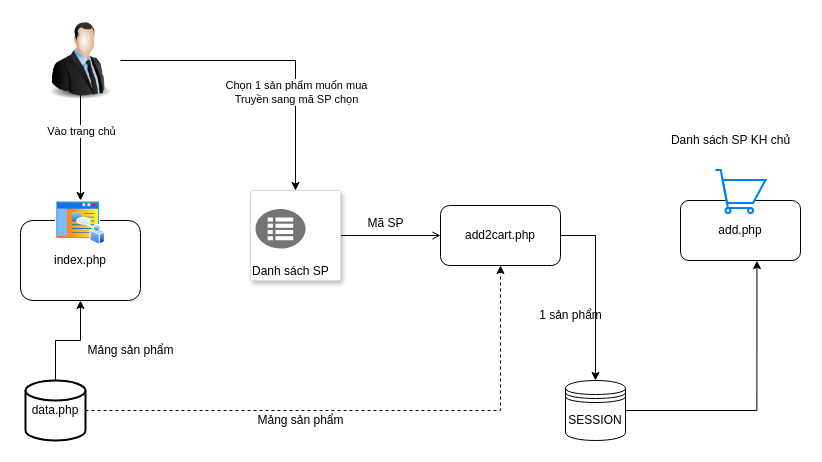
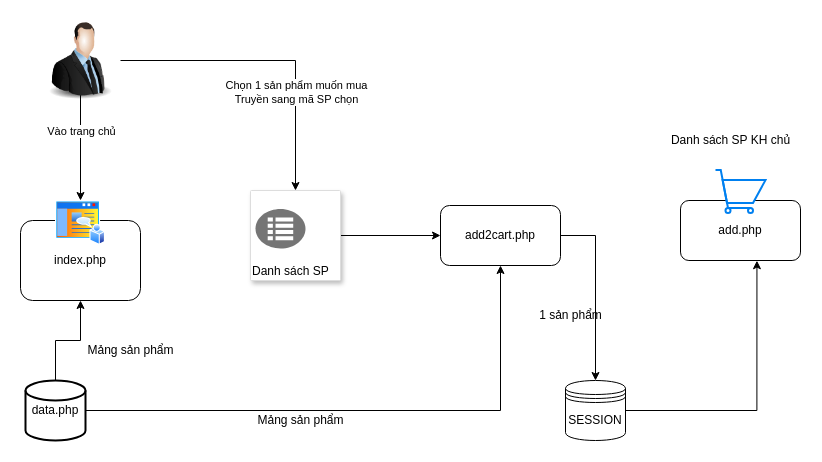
- <mxCell id="22" value="Mã SP" style="text;html=1;align=center;verticalAlign=middle;resizable=0;points=[];autosize=1;" vertex="1" parent="1"><mxGeometry x="360" y="212.5" width="50" height="20" as="geometry" /></mxCell>
- <mxCell id="19" style="edgeStyle=orthogonalEdgeStyle;rounded=0;orthogonalLoop=1;jettySize=auto;html=1;endArrow=open;" edge="1" parent="1" source="20" target="10"><mxGeometry relative="1" as="geometry" /></mxCell>
+ <mxCell id="19" style="edgeStyle=orthogonalEdgeStyle;rounded=0;orthogonalLoop=1;jettySize=auto;html=1;" edge="1" parent="1" source="20" target="10"><mxGeometry relative="1" as="geometry" /></mxCell>
- <mxCell id="6" style="edgeStyle=orthogonalEdgeStyle;rounded=0;orthogonalLoop=1;jettySize=auto;html=1;entryX=0.5;entryY=1;entryDx=0;entryDy=0;dashed=1;" edge="1" parent="1" source="7" target="10"><mxGeometry relative="1" as="geometry" /></mxCell>
+ <mxCell id="6" style="edgeStyle=orthogonalEdgeStyle;rounded=0;orthogonalLoop=1;jettySize=auto;html=1;entryX=0.5;entryY=1;entryDx=0;entryDy=0;" edge="1" parent="1" source="7" target="10"><mxGeometry relative="1" as="geometry" /></mxCell>
